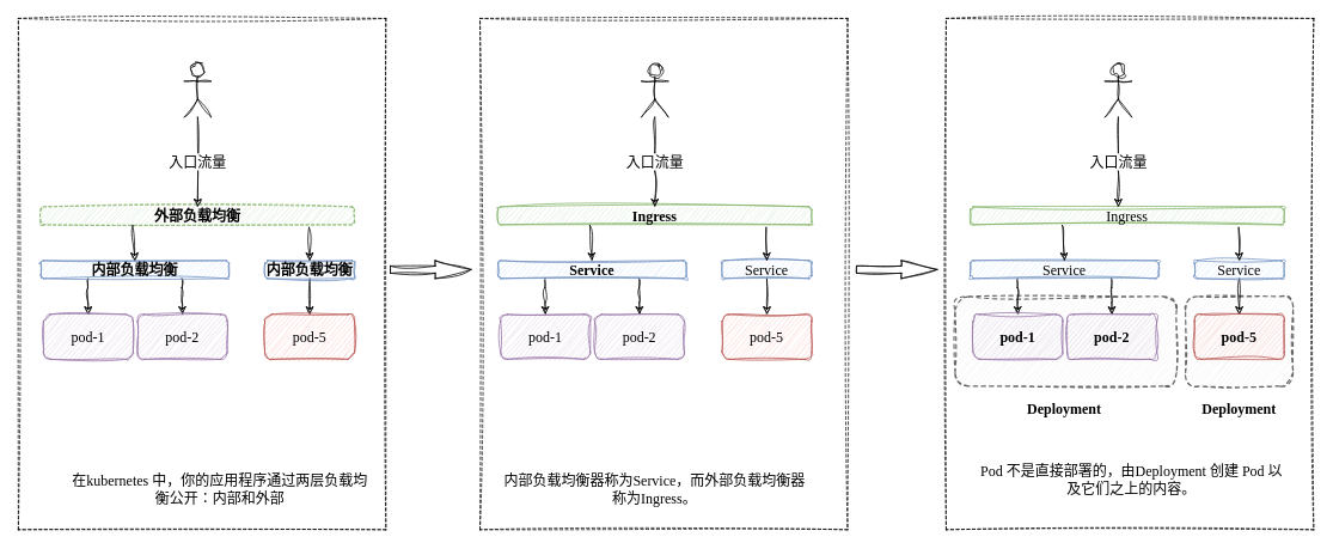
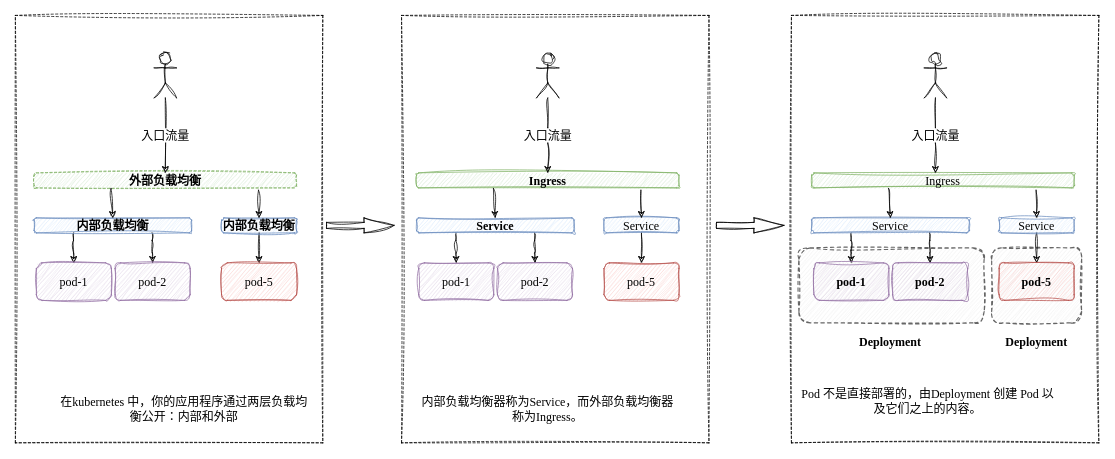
- <mxCell id="50" value="Pod 不是直接部署的，由Deployment 创建 Pod 以及它们之上的内容。" style="text;html=1;strokeColor=none;fillColor=none;align=center;verticalAlign=middle;whiteSpace=wrap;rounded=0;fontSize=16;fontFamily=Architects Daughter;" parent="1" vertex="1"><mxGeometry x="1092" y="520" width="340" height="30" as="geometry" /></mxCell>
+ <mxCell id="50" value="Pod 不是直接部署的，由Deployment 创建 Pod 以及它们之上的内容。" style="text;html=1;strokeColor=none;fillColor=none;align=center;verticalAlign=middle;whiteSpace=wrap;rounded=0;fontSize=16;fontFamily=Architects Daughter;" parent="1" vertex="1"><mxGeometry x="1067" y="520" width="340" height="30" as="geometry" /></mxCell>
